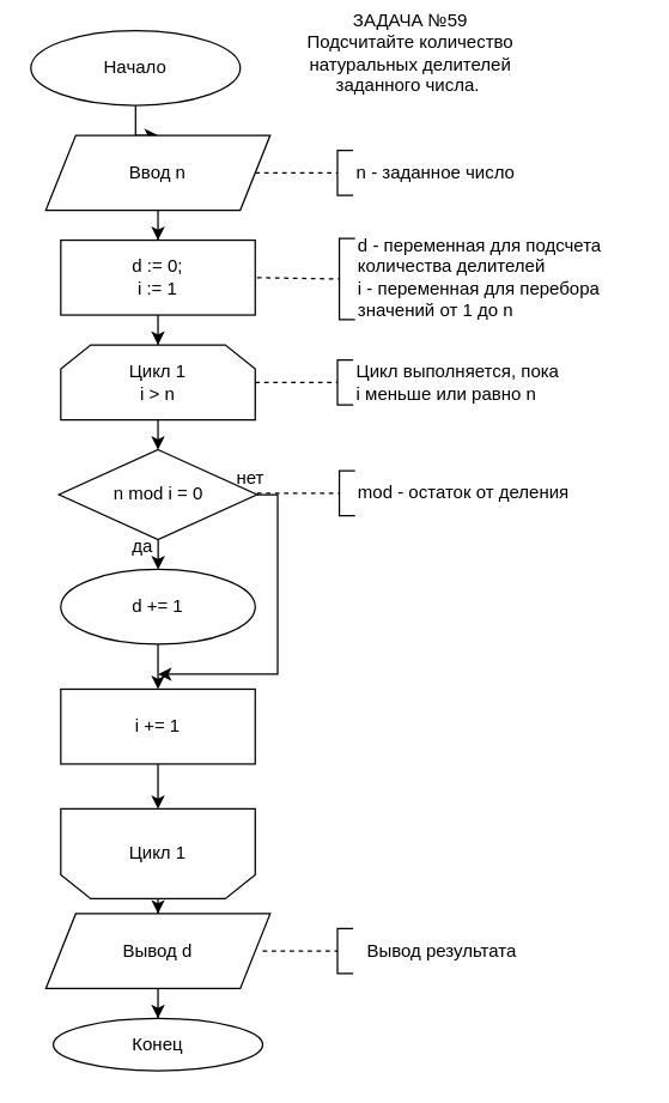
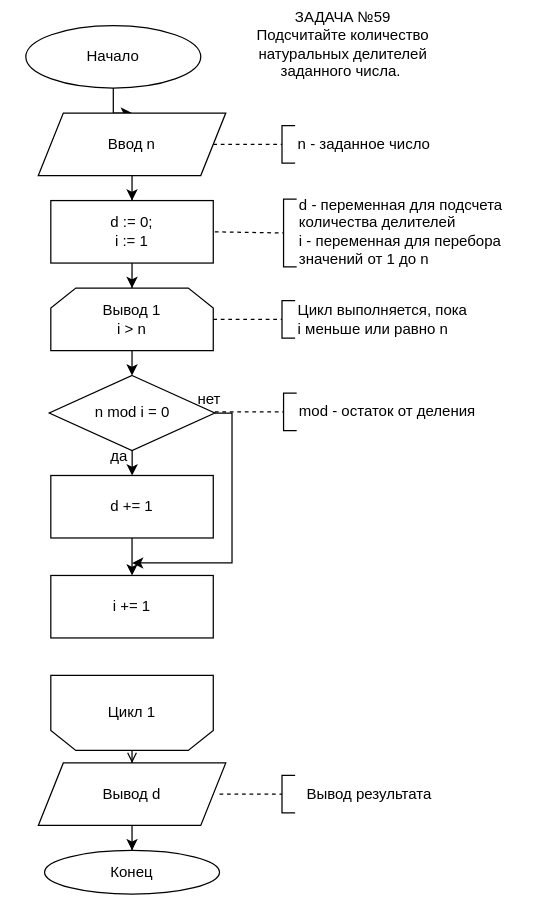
- <mxCell id="10" value="Цикл 1&lt;div&gt;i &amp;gt; n&lt;/div&gt;" style="shape=loopLimit;whiteSpace=wrap;html=1;" parent="1" vertex="1"><mxGeometry x="40" y="230" width="130" height="50" as="geometry" /></mxCell>
+ <mxCell id="10" value="Вывод 1&lt;div&gt;i &amp;gt; n&lt;/div&gt;" style="shape=loopLimit;whiteSpace=wrap;html=1;" parent="1" vertex="1"><mxGeometry x="40" y="230" width="130" height="50" as="geometry" /></mxCell>
- <mxCell id="15" value="d += 1" style="ellipse;whiteSpace=wrap;html=1;align=center;" parent="1" vertex="1"><mxGeometry x="40" y="380" width="130" height="50" as="geometry" /></mxCell>
+ <mxCell id="15" value="d += 1" style="rounded=0;whiteSpace=wrap;html=1;align=center;" parent="1" vertex="1"><mxGeometry x="40" y="380" width="130" height="50" as="geometry" /></mxCell>
- <mxCell id="16" style="edgeStyle=orthogonalEdgeStyle;rounded=0;orthogonalLoop=1;jettySize=auto;html=1;" parent="1" source="17" target="19" edge="1"><mxGeometry relative="1" as="geometry" /></mxCell>
- <mxCell id="18" style="edgeStyle=orthogonalEdgeStyle;rounded=0;orthogonalLoop=1;jettySize=auto;html=1;" parent="1" source="19" target="21" edge="1"><mxGeometry relative="1" as="geometry" /></mxCell>
+ <mxCell id="18" style="edgeStyle=orthogonalEdgeStyle;rounded=0;orthogonalLoop=1;jettySize=auto;html=1;endArrow=open;" parent="1" source="19" target="21" edge="1"><mxGeometry relative="1" as="geometry" /></mxCell>
